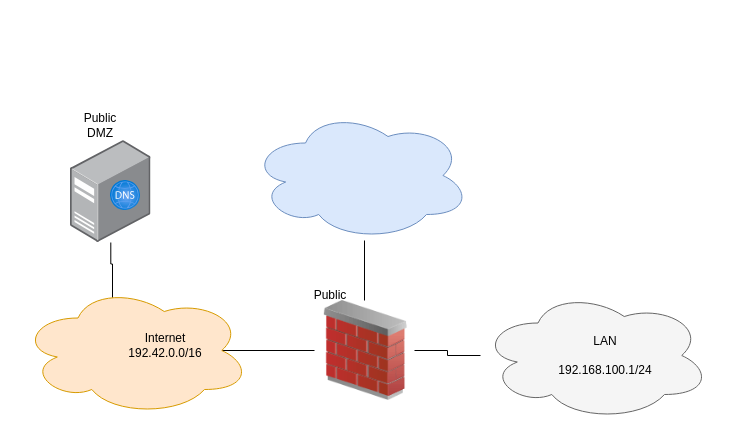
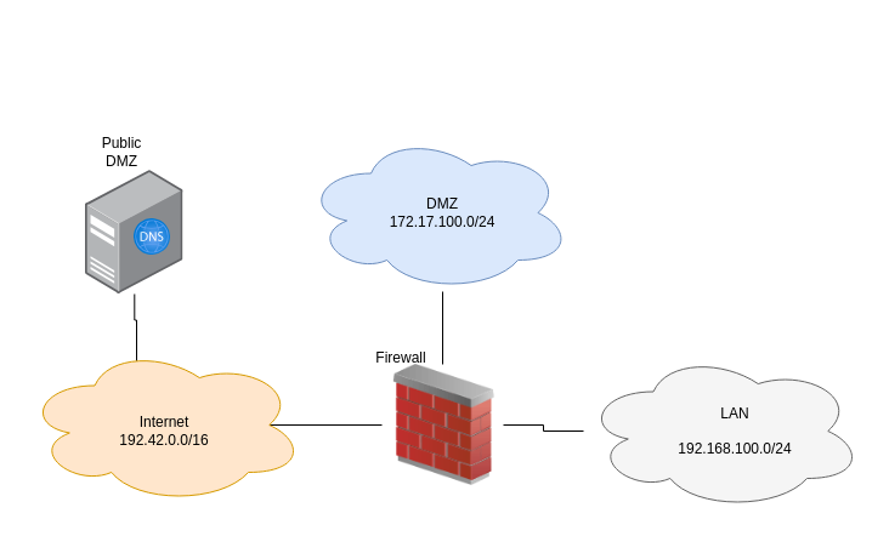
+ <mxCell id="14" value="&lt;div&gt;DMZ&lt;br&gt;    172.17.100.0/24&lt;/div&gt;" style="text;strokeColor=none;align=center;fillColor=none;html=1;verticalAlign=middle;whiteSpace=wrap;rounded=0;" vertex="1" parent="1"><mxGeometry x="319" y="155" width="90" height="40" as="geometry" /></mxCell>
- <mxCell id="17" value="Public" style="text;strokeColor=none;align=center;fillColor=none;html=1;verticalAlign=middle;whiteSpace=wrap;rounded=0;" vertex="1" parent="1"><mxGeometry x="300" y="280" width="60" height="30" as="geometry" /></mxCell>
+ <mxCell id="17" value="Firewall" style="text;strokeColor=none;align=center;fillColor=none;html=1;verticalAlign=middle;whiteSpace=wrap;rounded=0;" vertex="1" parent="1"><mxGeometry x="300" y="280" width="60" height="30" as="geometry" /></mxCell>
- <mxCell id="13" value="&lt;div&gt;Internet&lt;/div&gt;&lt;div&gt;192.42.0.0/16&lt;/div&gt;" style="text;strokeColor=none;align=center;fillColor=none;html=1;verticalAlign=middle;whiteSpace=wrap;rounded=0;" vertex="1" parent="1"><mxGeometry x="120" y="325" width="90" height="40" as="geometry" /></mxCell>
+ <mxCell id="13" value="&lt;div&gt;Internet&lt;/div&gt;&lt;div&gt;192.42.0.0/16&lt;/div&gt;" style="text;strokeColor=none;align=center;fillColor=none;html=1;verticalAlign=middle;whiteSpace=wrap;rounded=0;" vertex="1" parent="1"><mxGeometry x="90" y="335" width="90" height="40" as="geometry" /></mxCell>
- <mxCell id="15" value="LAN&lt;br&gt;    &lt;br/&gt;    192.168.100.1/24" style="text;strokeColor=none;align=center;fillColor=none;html=1;verticalAlign=middle;whiteSpace=wrap;rounded=0;" vertex="1" parent="1"><mxGeometry x="560" y="335" width="90" height="40" as="geometry" /></mxCell>
+ <mxCell id="15" value="LAN&lt;br&gt;    &lt;br/&gt;    192.168.100.0/24" style="text;strokeColor=none;align=center;fillColor=none;html=1;verticalAlign=middle;whiteSpace=wrap;rounded=0;" vertex="1" parent="1"><mxGeometry x="560" y="335" width="90" height="40" as="geometry" /></mxCell>
